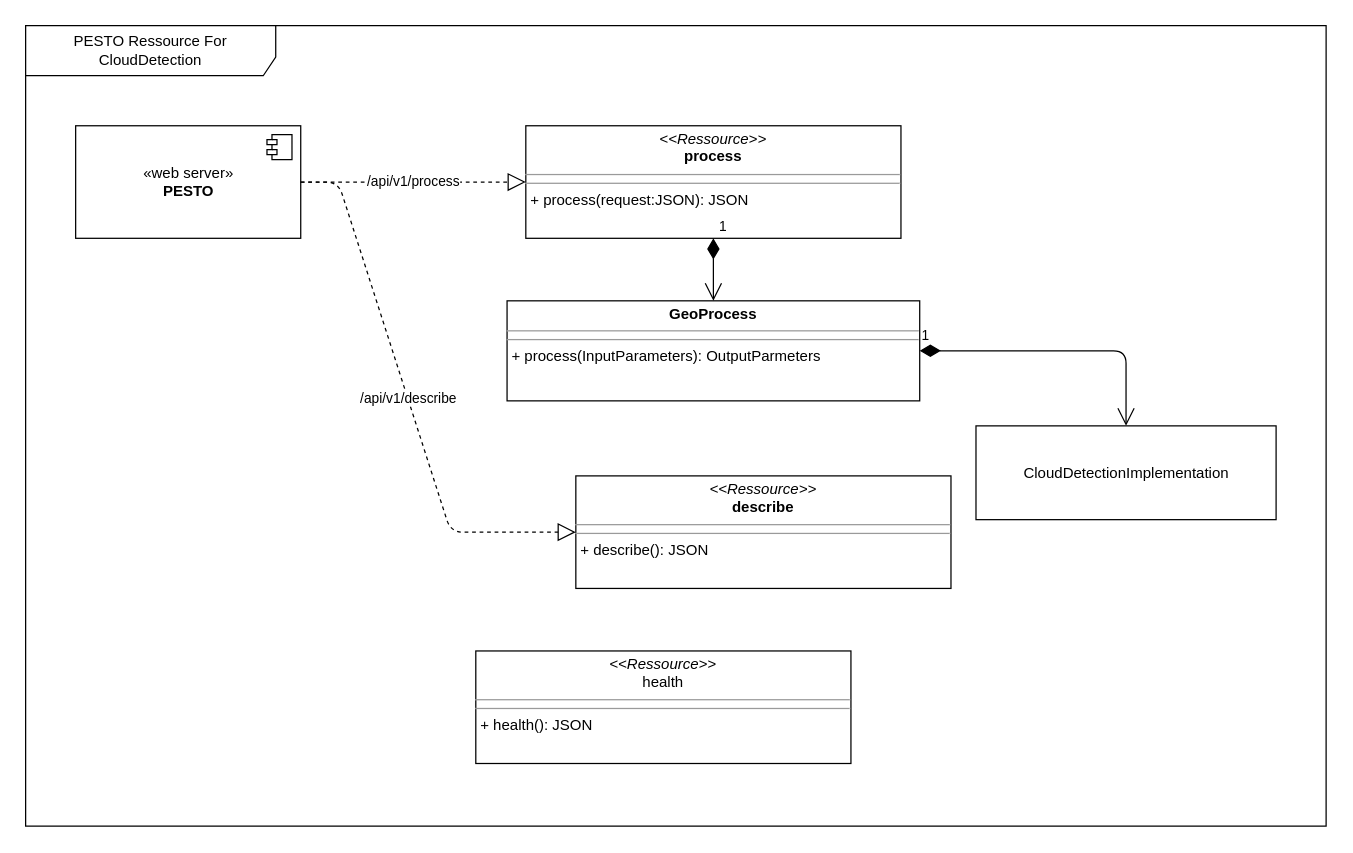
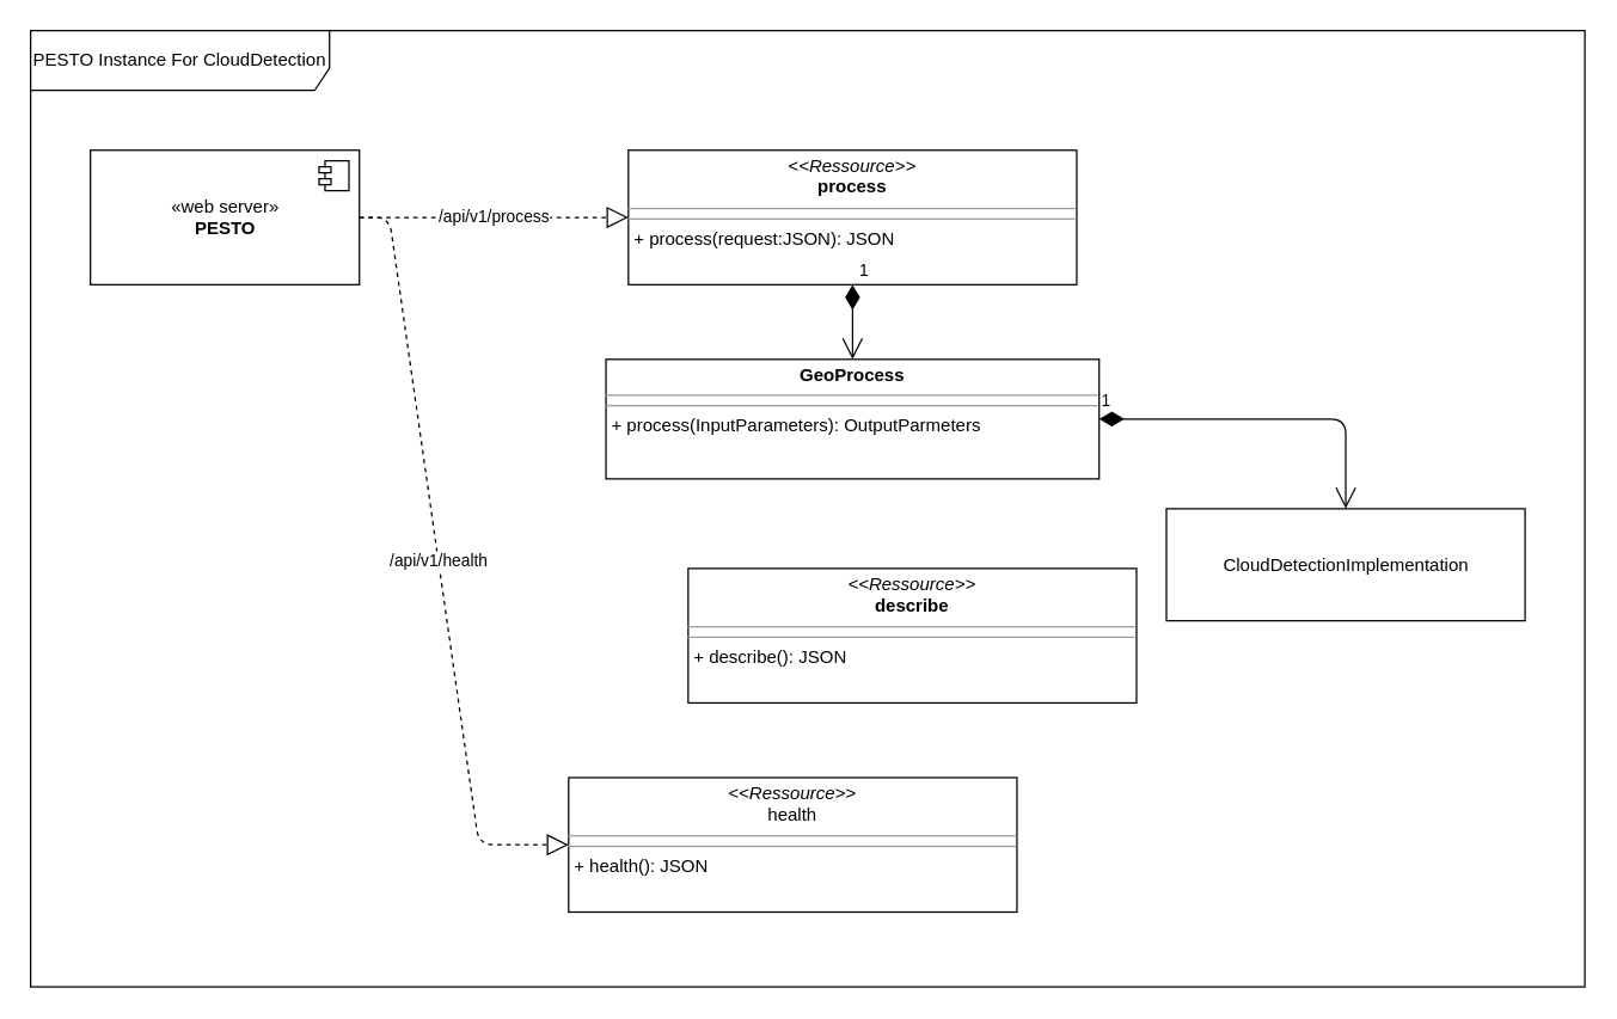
- <mxCell id="2" value="PESTO Ressource For CloudDetection" style="shape=umlFrame;whiteSpace=wrap;html=1;width=200;height=40;" vertex="1" parent="1"><mxGeometry x="20" width="1040" height="640" as="geometry" y="20" /></mxCell>
+ <mxCell id="2" value="PESTO Instance For CloudDetection" style="shape=umlFrame;whiteSpace=wrap;html=1;width=200;height=40;" vertex="1" parent="1"><mxGeometry x="20" width="1040" height="640" as="geometry" y="20" /></mxCell>
- <mxCell id="12" value="/api/v1/describe" style="endArrow=block;dashed=1;endFill=0;endSize=12;html=1;exitX=1;exitY=0.5;exitDx=0;exitDy=0;entryX=0;entryY=0.5;entryDx=0;entryDy=0;" edge="1" parent="1" source="6" target="11"><mxGeometry width="160" relative="1" as="geometry"><mxPoint x="250" y="155" as="sourcePoint" /><mxPoint x="430" y="155" as="targetPoint" /><Array as="points"><mxPoint x="270" y="145" /><mxPoint x="360" y="425" /></Array></mxGeometry></mxCell>
+ <mxCell id="14" value="/api/v1/health" style="endArrow=block;dashed=1;endFill=0;endSize=12;html=1;exitX=1;exitY=0.5;exitDx=0;exitDy=0;entryX=0;entryY=0.5;entryDx=0;entryDy=0;" edge="1" parent="1" source="6" target="13"><mxGeometry width="160" relative="1" as="geometry"><mxPoint x="250" y="155" as="sourcePoint" /><mxPoint x="430" y="535" as="targetPoint" /><Array as="points"><mxPoint x="260" y="145" /><mxPoint x="320" y="565" /></Array></mxGeometry></mxCell>
